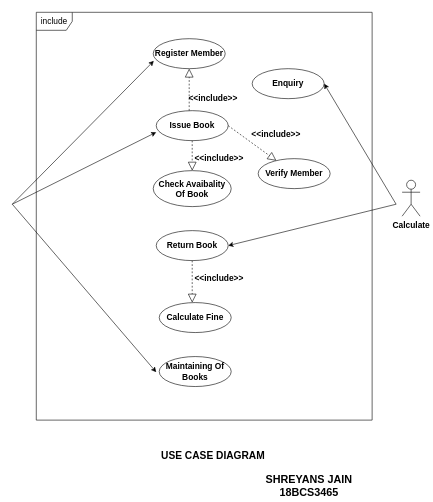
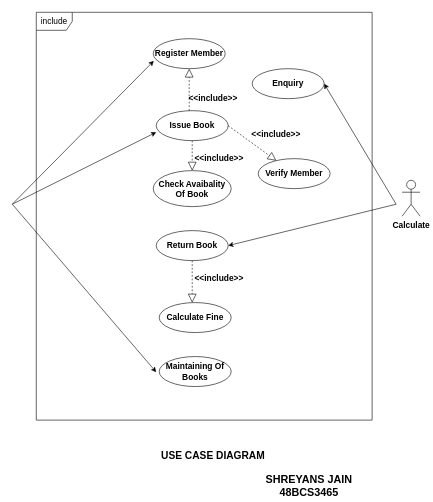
- <mxCell id="26" value="&lt;b style=&quot;font-size: 18px&quot;&gt;&lt;font style=&quot;font-size: 18px&quot;&gt;SHREYANS JAIN&lt;br&gt;18BCS3465&lt;br&gt;&lt;/font&gt;&lt;/b&gt;" style="text;html=1;strokeColor=none;fillColor=none;align=center;verticalAlign=middle;whiteSpace=wrap;rounded=0;fontSize=18;" parent="1" vertex="1"><mxGeometry x="350" y="805" width="330" height="10" as="geometry" /></mxCell>
+ <mxCell id="26" value="&lt;b style=&quot;font-size: 18px&quot;&gt;&lt;font style=&quot;font-size: 18px&quot;&gt;SHREYANS JAIN&lt;br&gt;48BCS3465&lt;br&gt;&lt;/font&gt;&lt;/b&gt;" style="text;html=1;strokeColor=none;fillColor=none;align=center;verticalAlign=middle;whiteSpace=wrap;rounded=0;fontSize=18;" parent="1" vertex="1"><mxGeometry x="350" y="805" width="330" height="10" as="geometry" /></mxCell>
